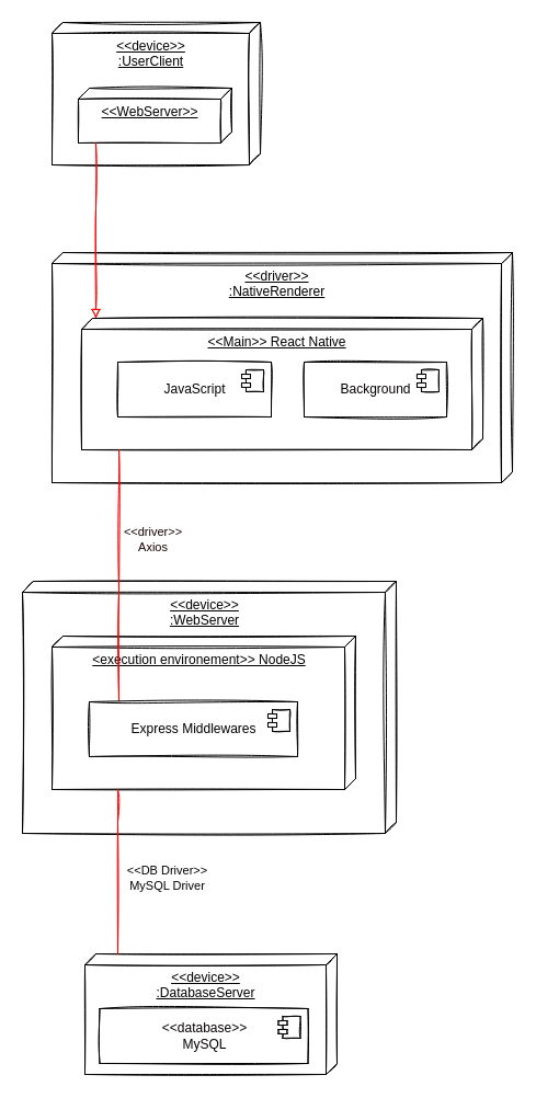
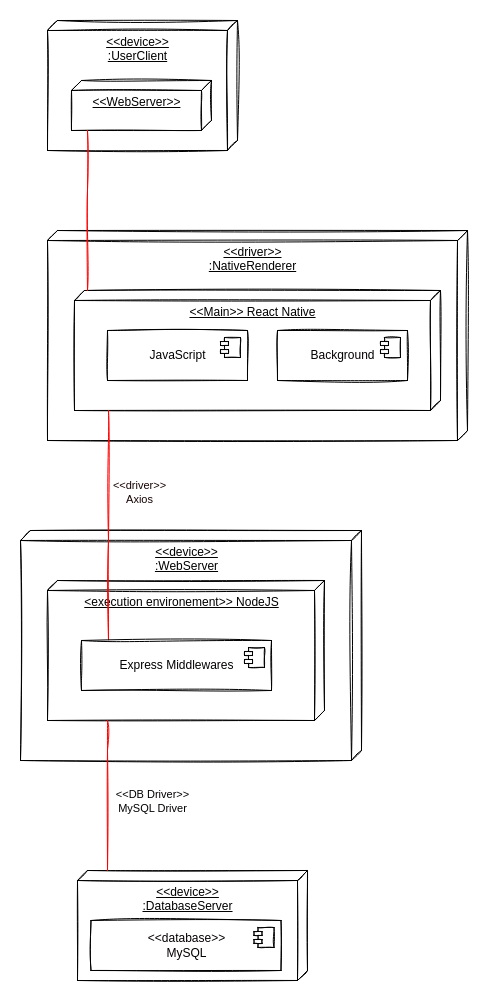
- <mxCell id="6" style="edgeStyle=orthogonalEdgeStyle;rounded=0;orthogonalLoop=1;jettySize=auto;html=1;fontColor=#FF2121;strokeColor=#FF0000;endArrow=block;endFill=0;sketch=1;" edge="1" parent="1" source="3" target="5"><mxGeometry relative="1" as="geometry"><Array as="points"><mxPoint x="87" y="190" /><mxPoint x="87" y="190" /></Array></mxGeometry></mxCell>
+ <mxCell id="6" style="edgeStyle=orthogonalEdgeStyle;rounded=0;orthogonalLoop=1;jettySize=auto;html=1;fontColor=#FF2121;strokeColor=#FF0000;endArrow=none;endFill=0;sketch=1;" edge="1" parent="1" source="3" target="5"><mxGeometry relative="1" as="geometry"><Array as="points"><mxPoint x="87" y="190" /><mxPoint x="87" y="190" /></Array></mxGeometry></mxCell>
